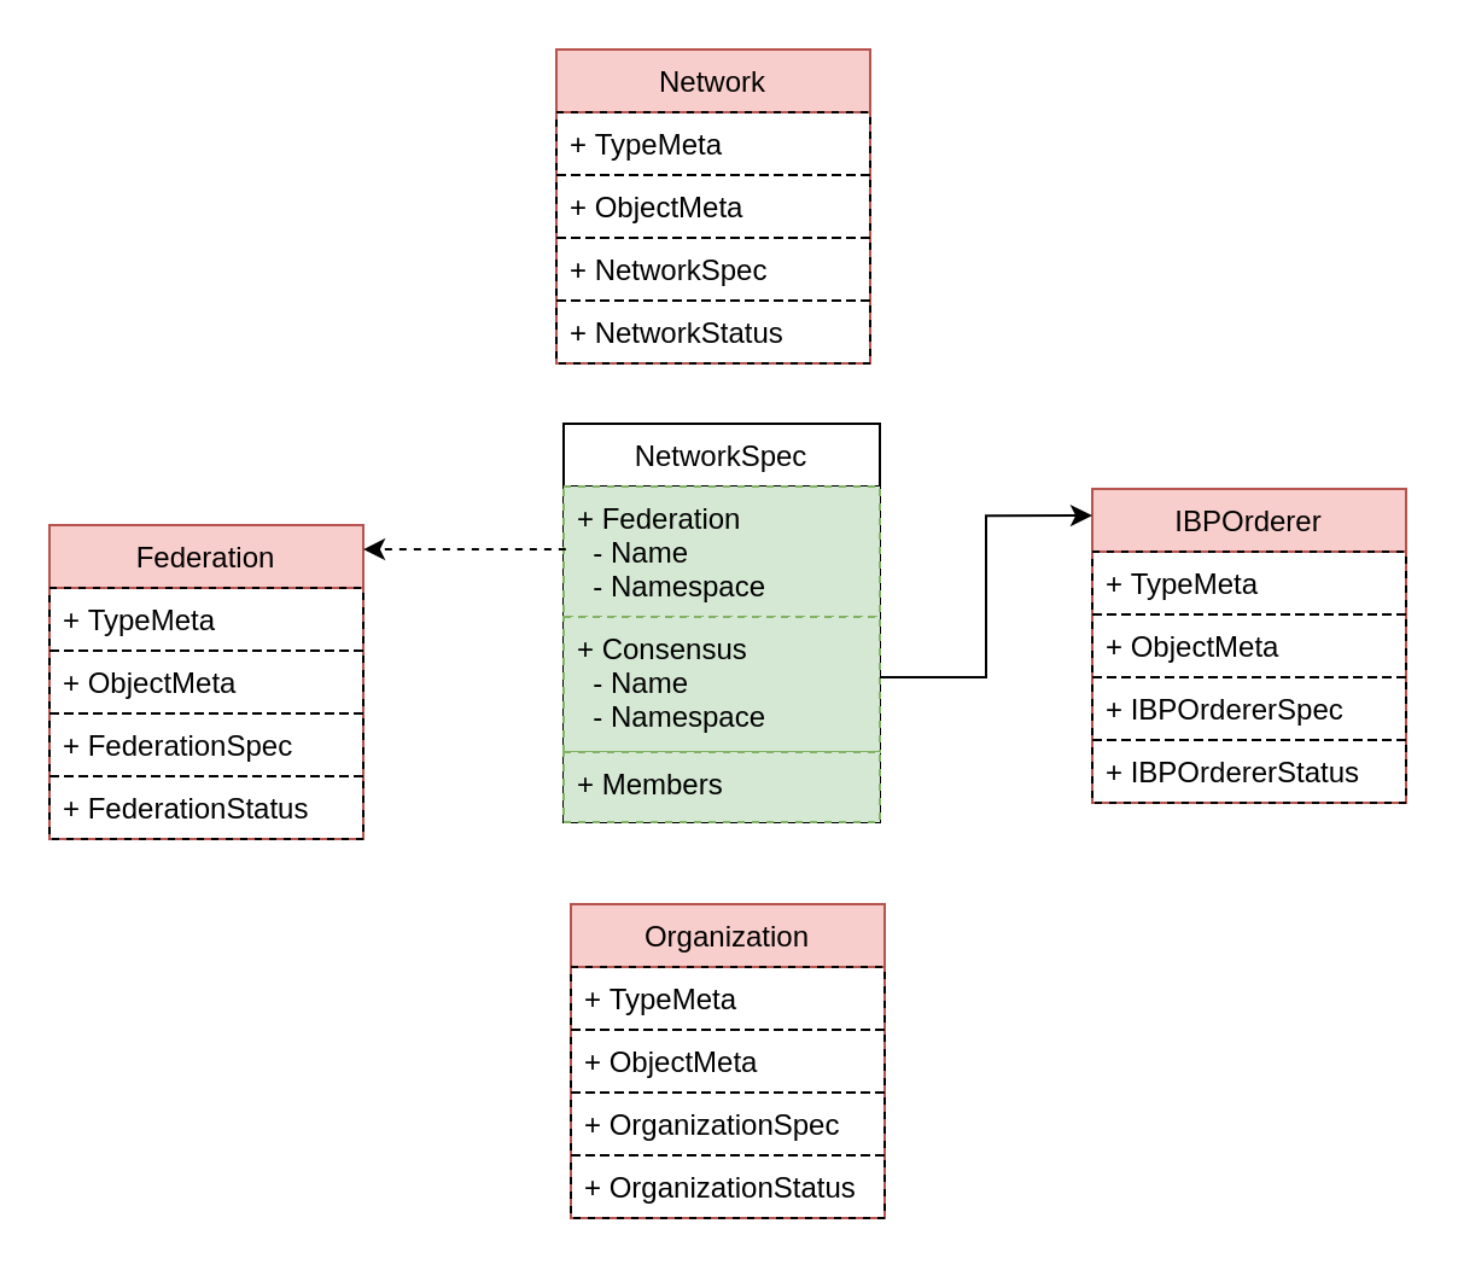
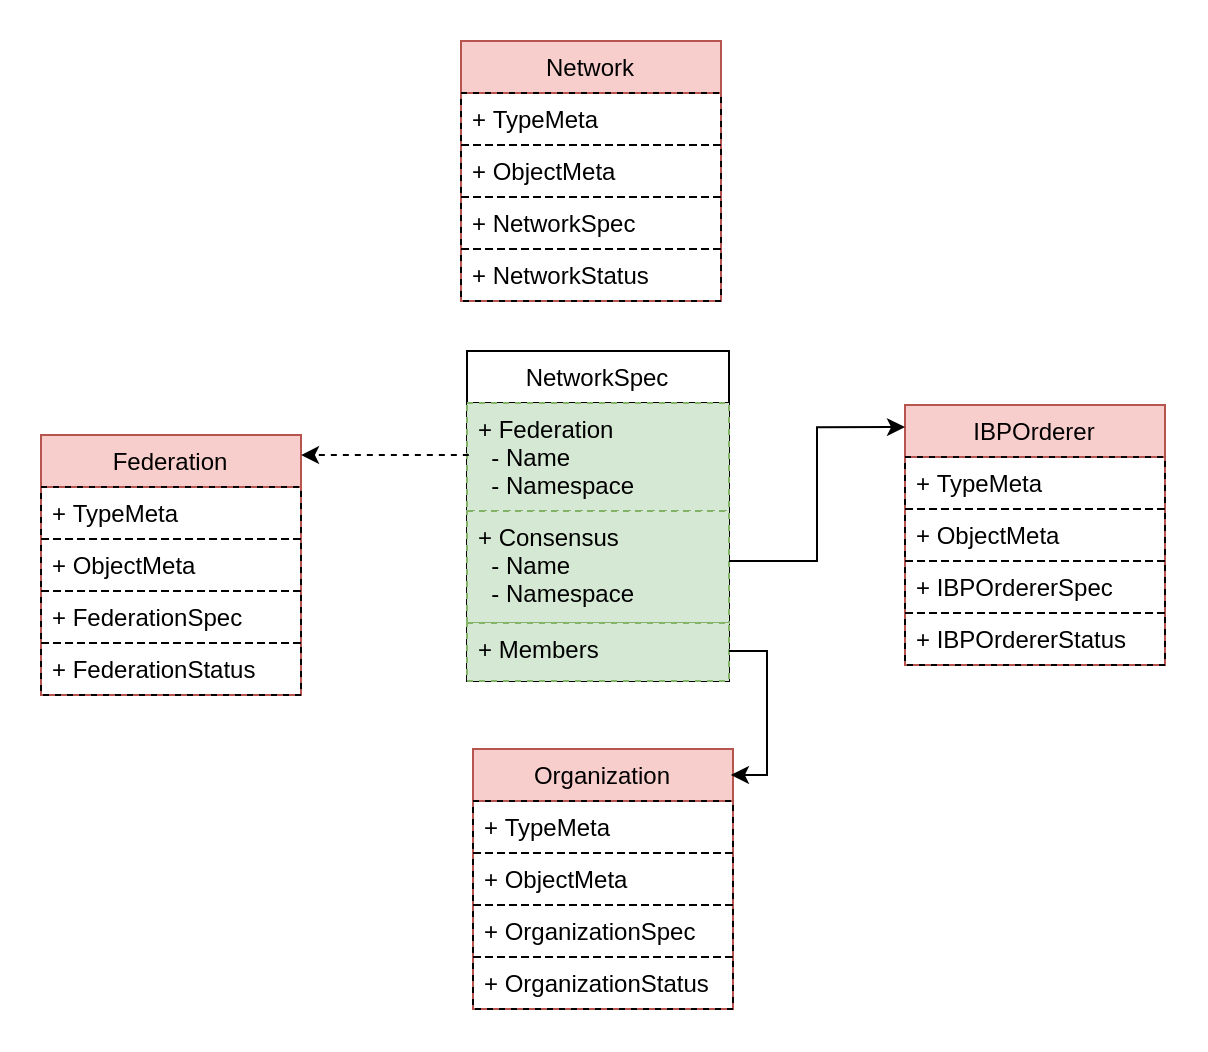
+ <mxCell id="28" value="" style="endArrow=classic;html=1;rounded=0;exitX=1;exitY=0.483;exitDx=0;exitDy=0;exitPerimeter=0;entryX=0.992;entryY=0.1;entryDx=0;entryDy=0;entryPerimeter=0;edgeStyle=orthogonalEdgeStyle;" edge="1" parent="1" source="5" target="23"><mxGeometry width="50" height="50" relative="1" as="geometry"><mxPoint x="475" y="426" as="sourcePoint" /><mxPoint x="525" y="376" as="targetPoint" /><Array as="points"><mxPoint x="383" y="325" /><mxPoint x="383" y="387" /></Array></mxGeometry></mxCell>
